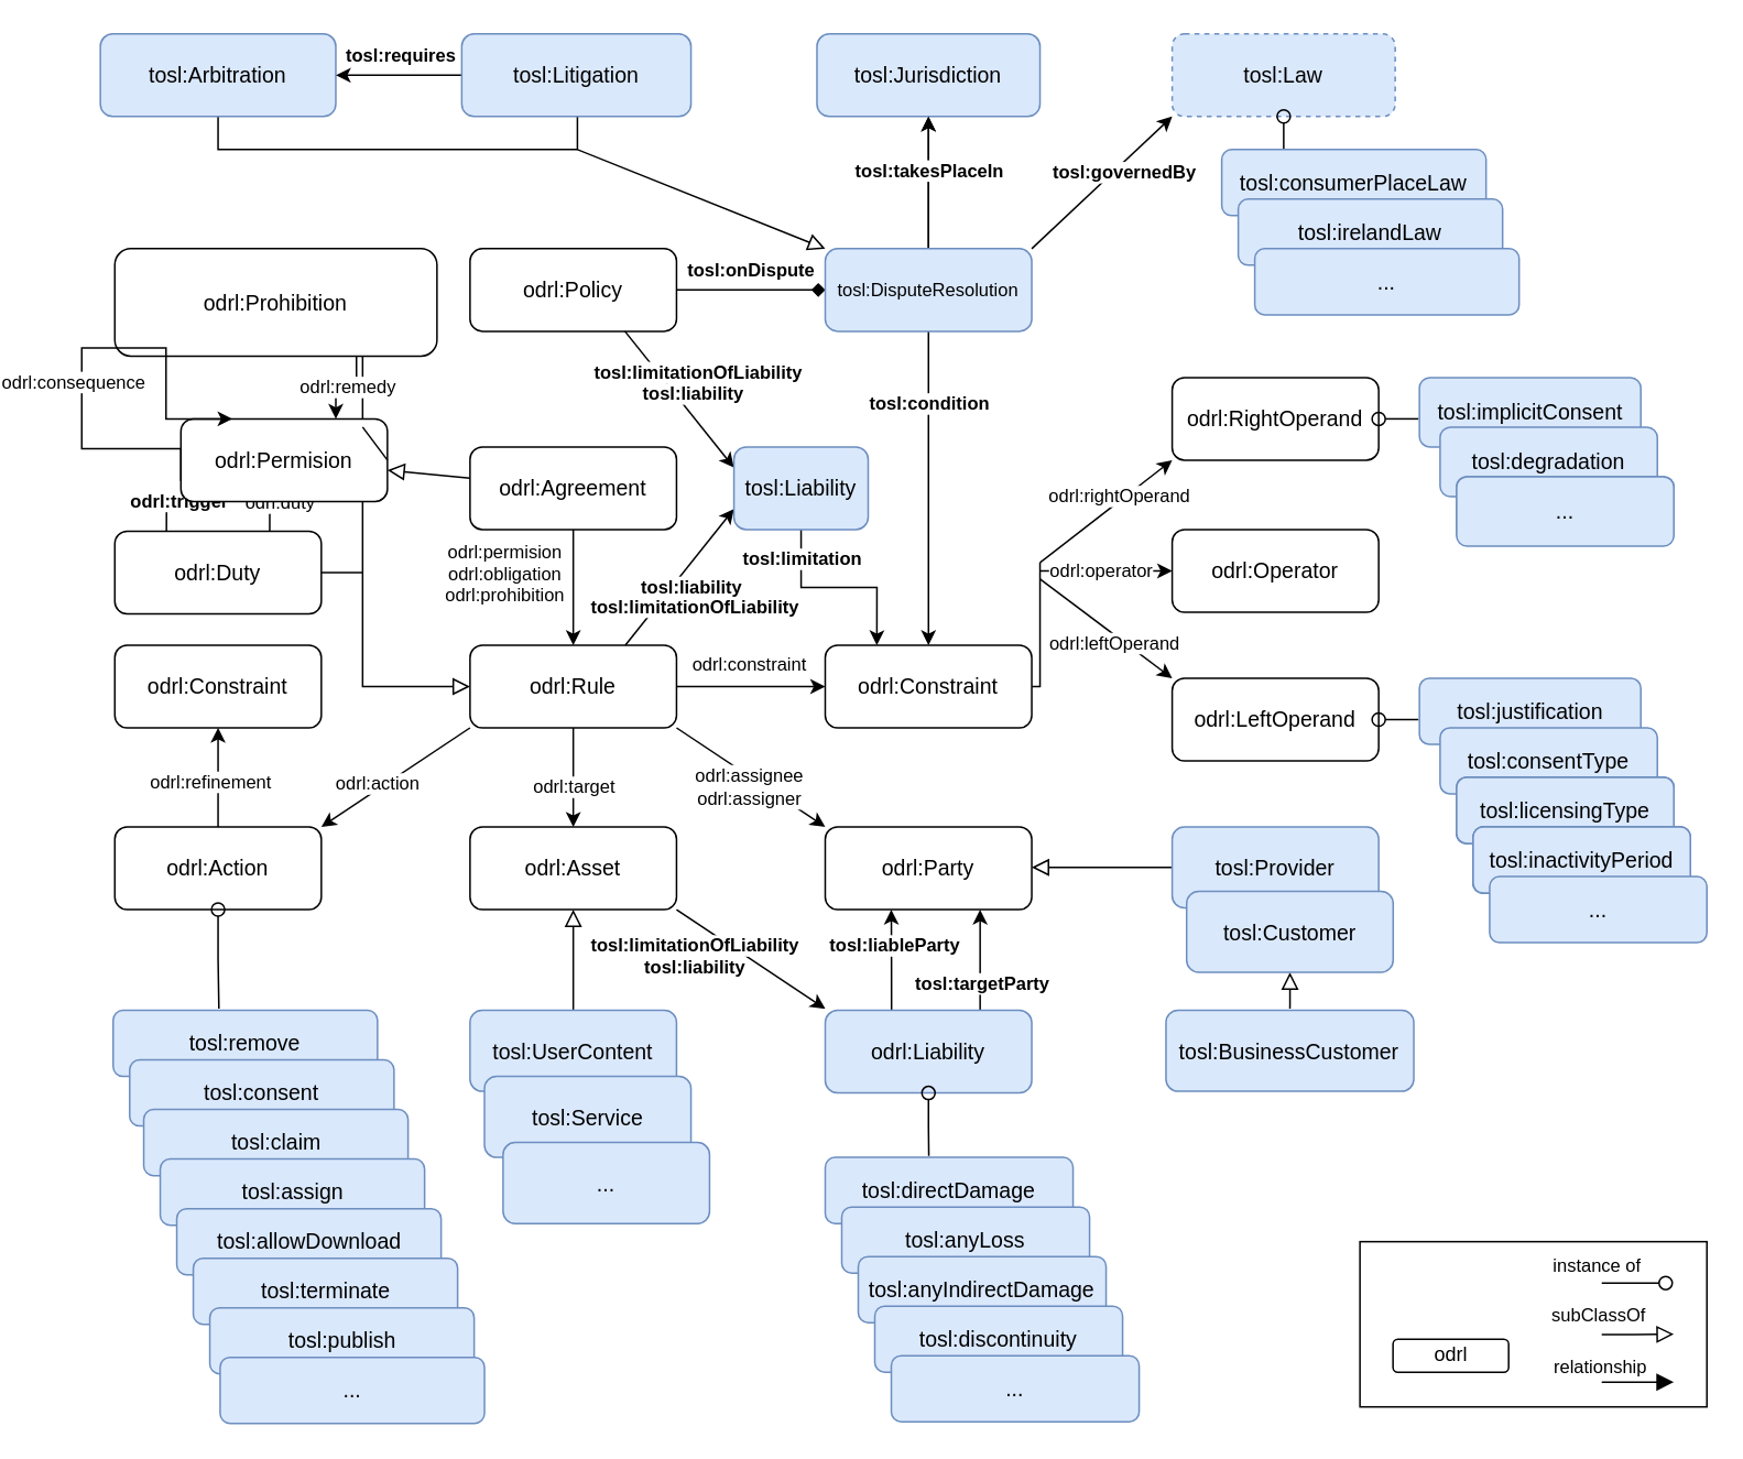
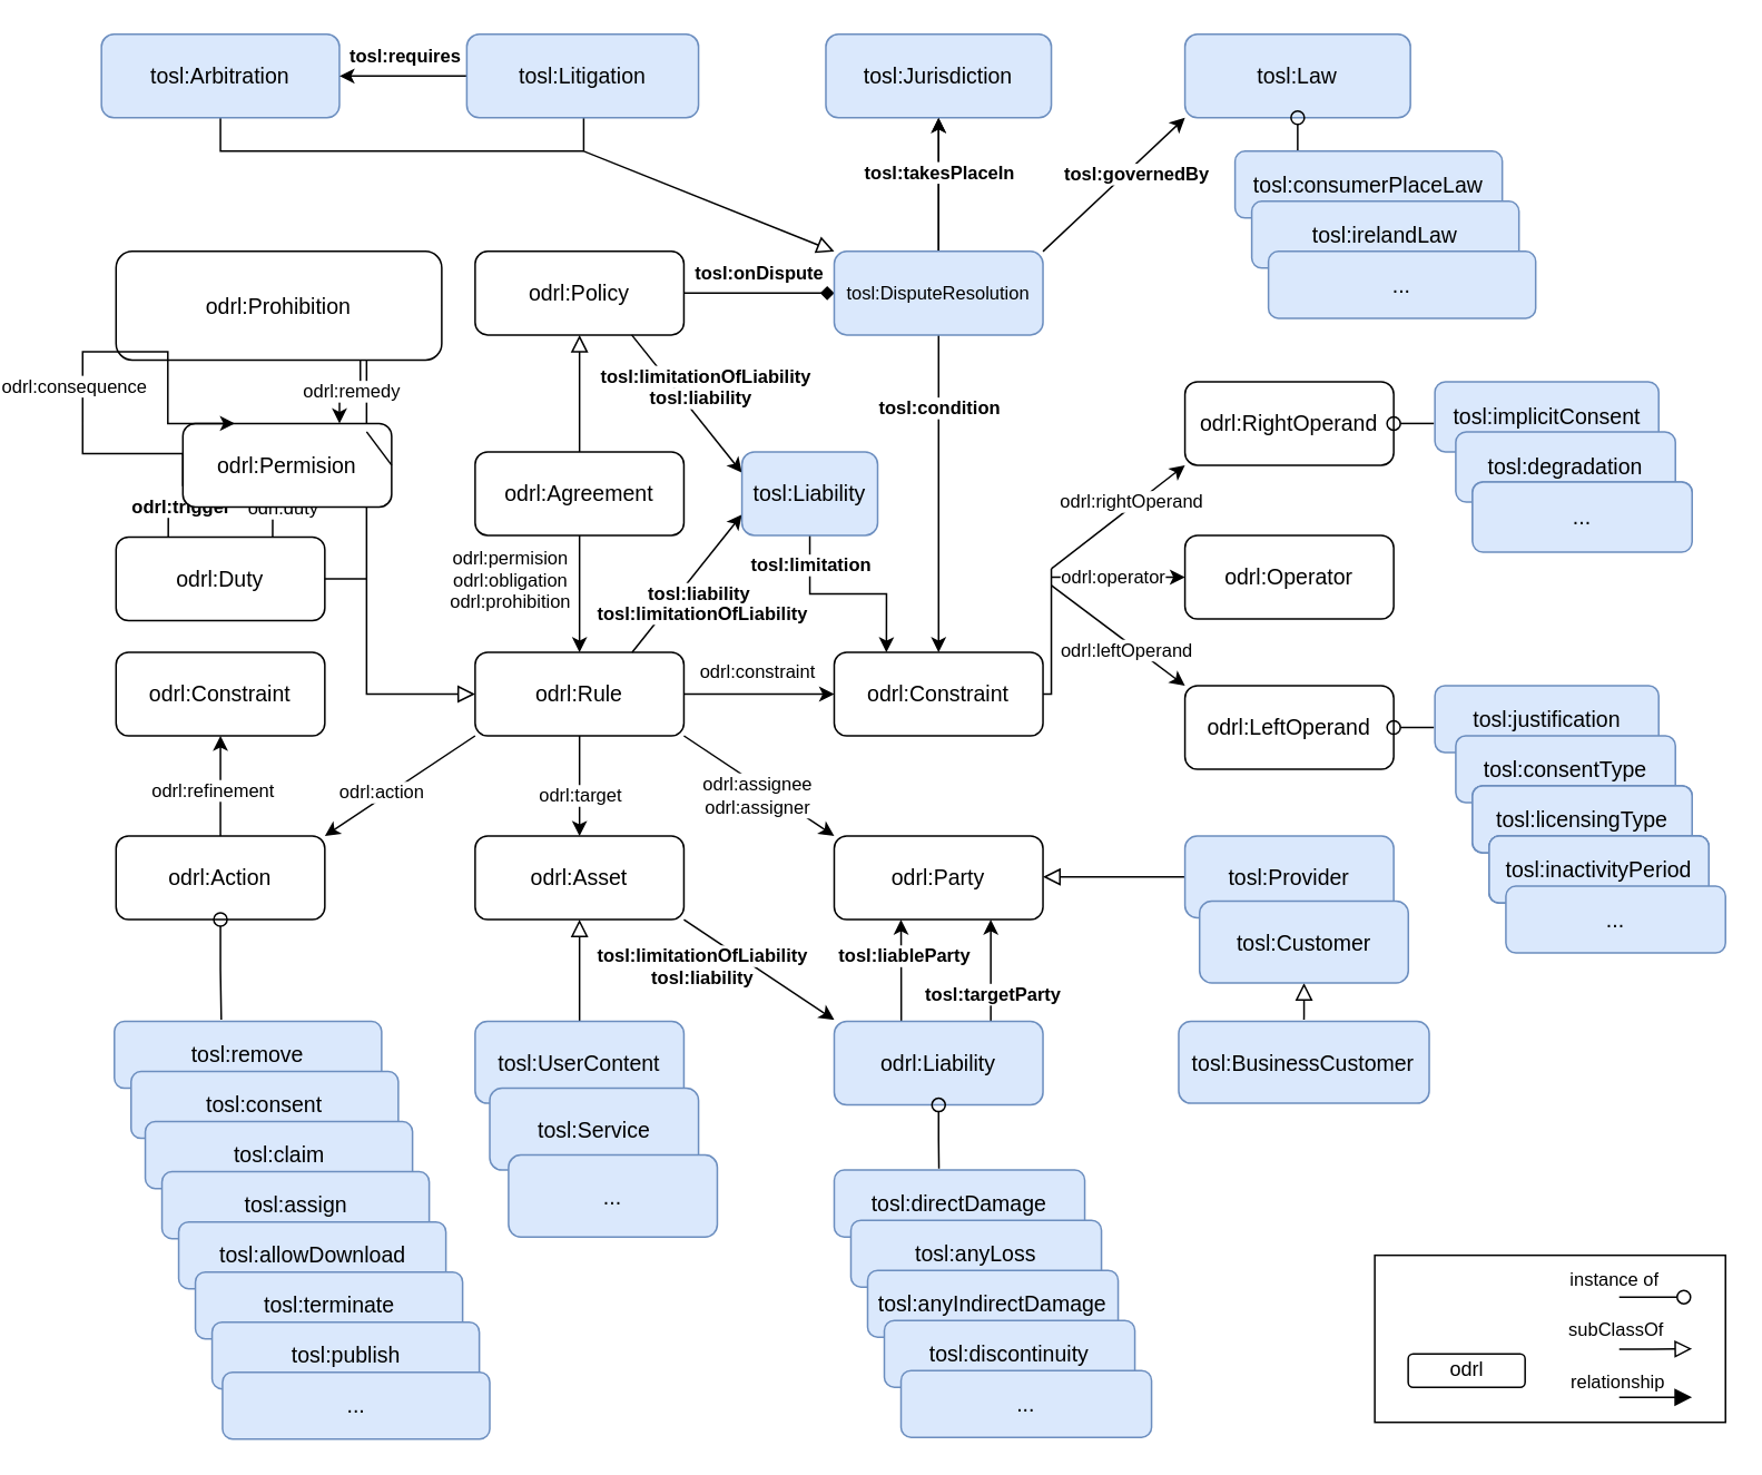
- <mxCell id="46" value="&lt;span style=&quot;font-size: 13px;&quot;&gt;tosl:Law&lt;/span&gt;" style="rounded=1;whiteSpace=wrap;html=1;fillColor=#dae8fc;strokeColor=#6c8ebf;dashed=1;" vertex="1" parent="1"><mxGeometry x="680" y="20" width="135" height="50" as="geometry" /></mxCell>
+ <mxCell id="46" value="&lt;span style=&quot;font-size: 13px;&quot;&gt;tosl:Law&lt;/span&gt;" style="rounded=1;whiteSpace=wrap;html=1;fillColor=#dae8fc;strokeColor=#6c8ebf;" vertex="1" parent="1"><mxGeometry x="680" y="20" width="135" height="50" as="geometry" /></mxCell>
- <mxCell id="10" style="rounded=0;orthogonalLoop=1;jettySize=auto;html=1;endArrow=block;endFill=0;endSize=8;" edge="1" parent="1" source="13" target="29"><mxGeometry relative="1" as="geometry" /></mxCell>
+ <mxCell id="10" style="rounded=0;orthogonalLoop=1;jettySize=auto;html=1;entryX=0.5;entryY=1;entryDx=0;entryDy=0;endArrow=block;endFill=0;endSize=8;" edge="1" parent="1" source="13" target="9"><mxGeometry relative="1" as="geometry" /></mxCell>
